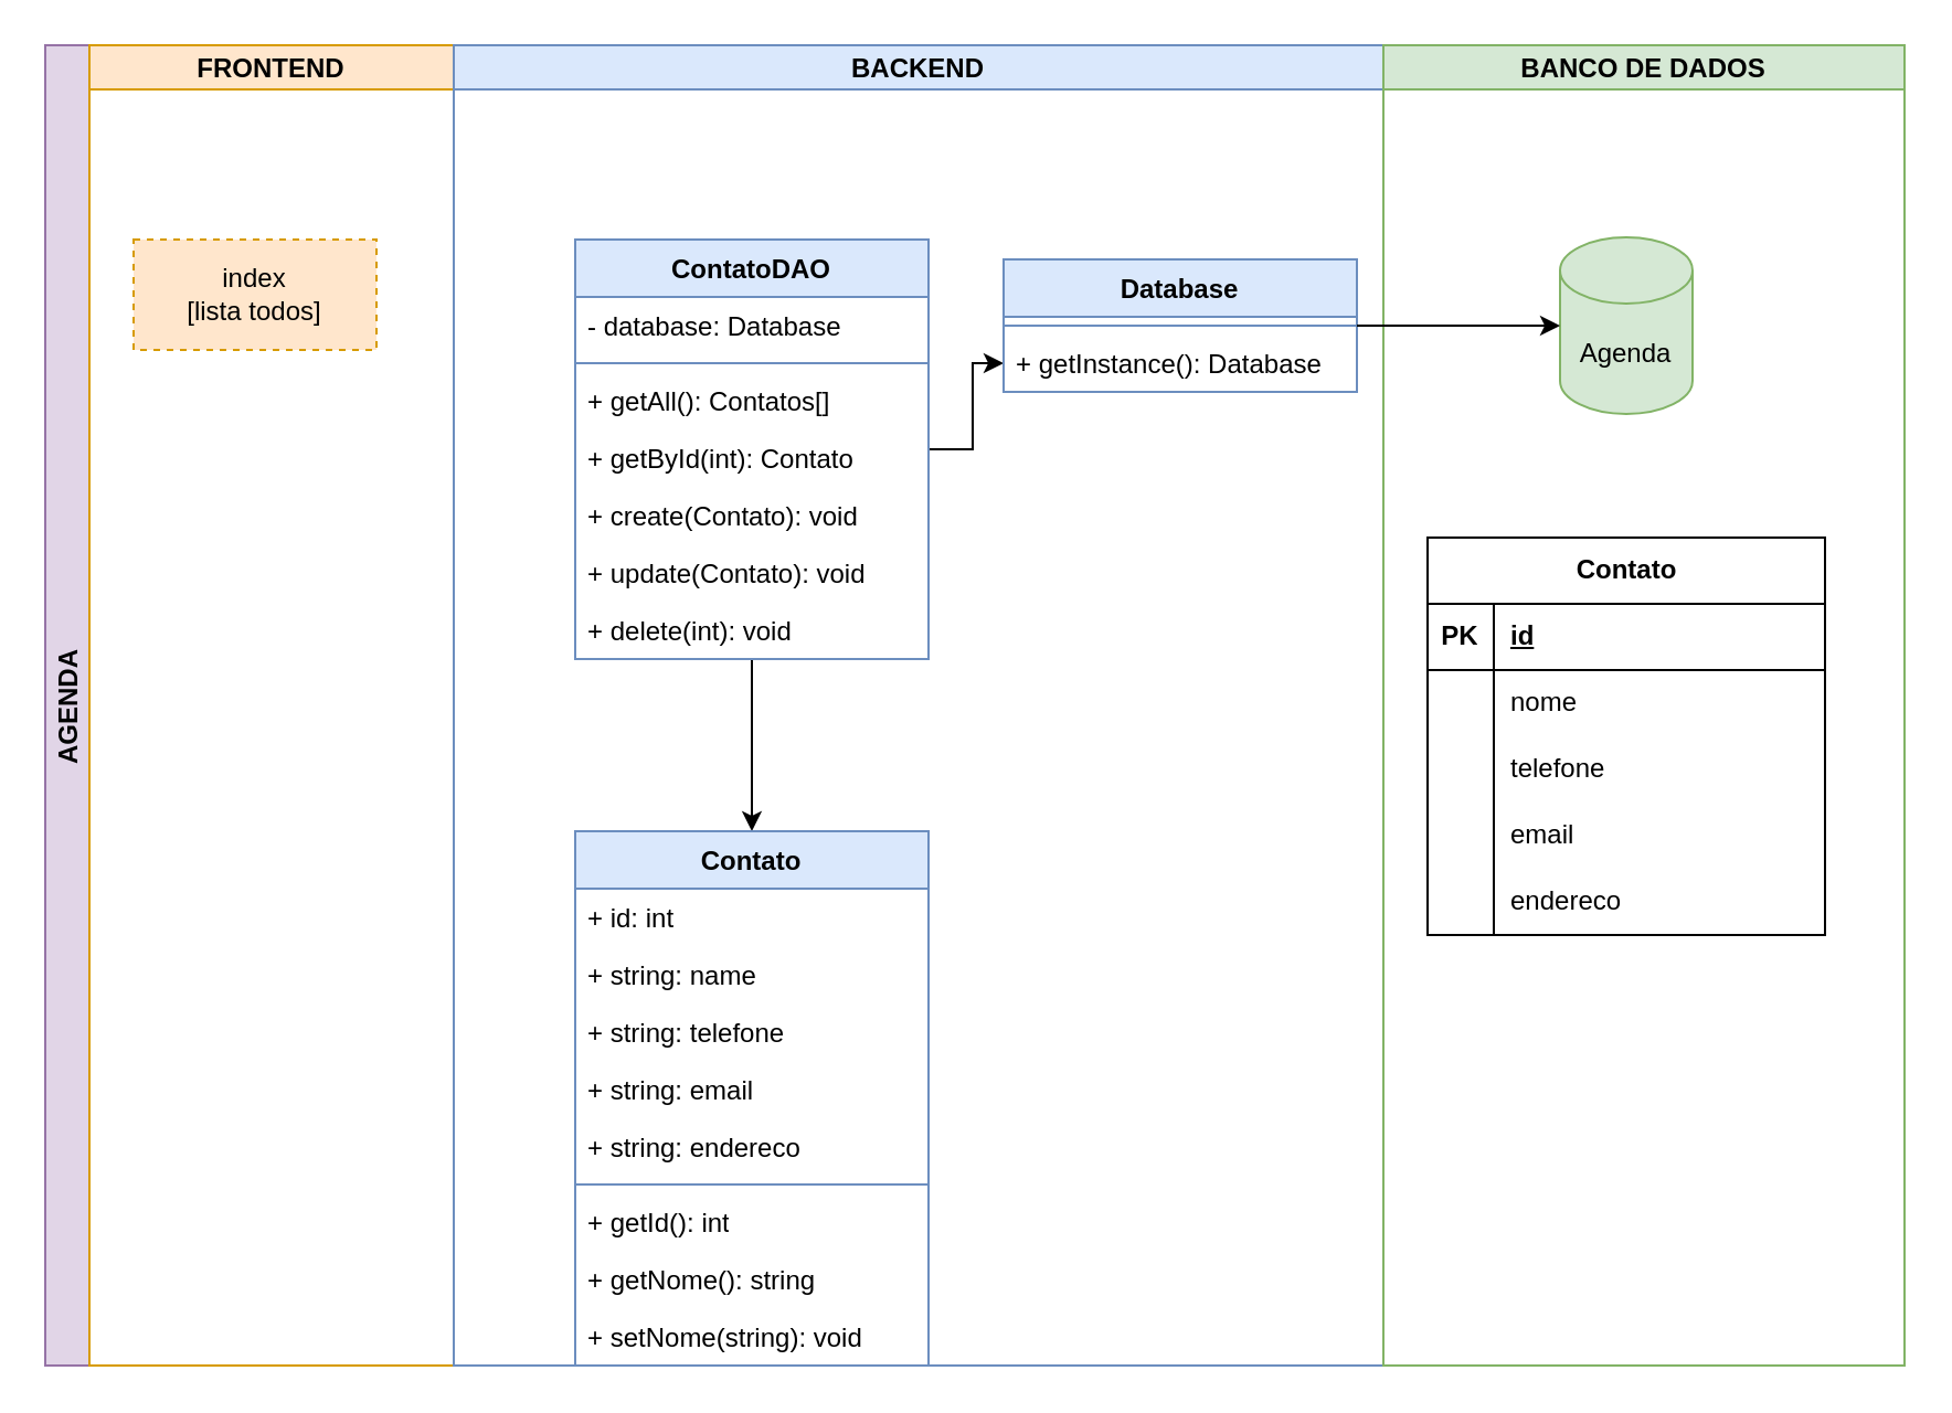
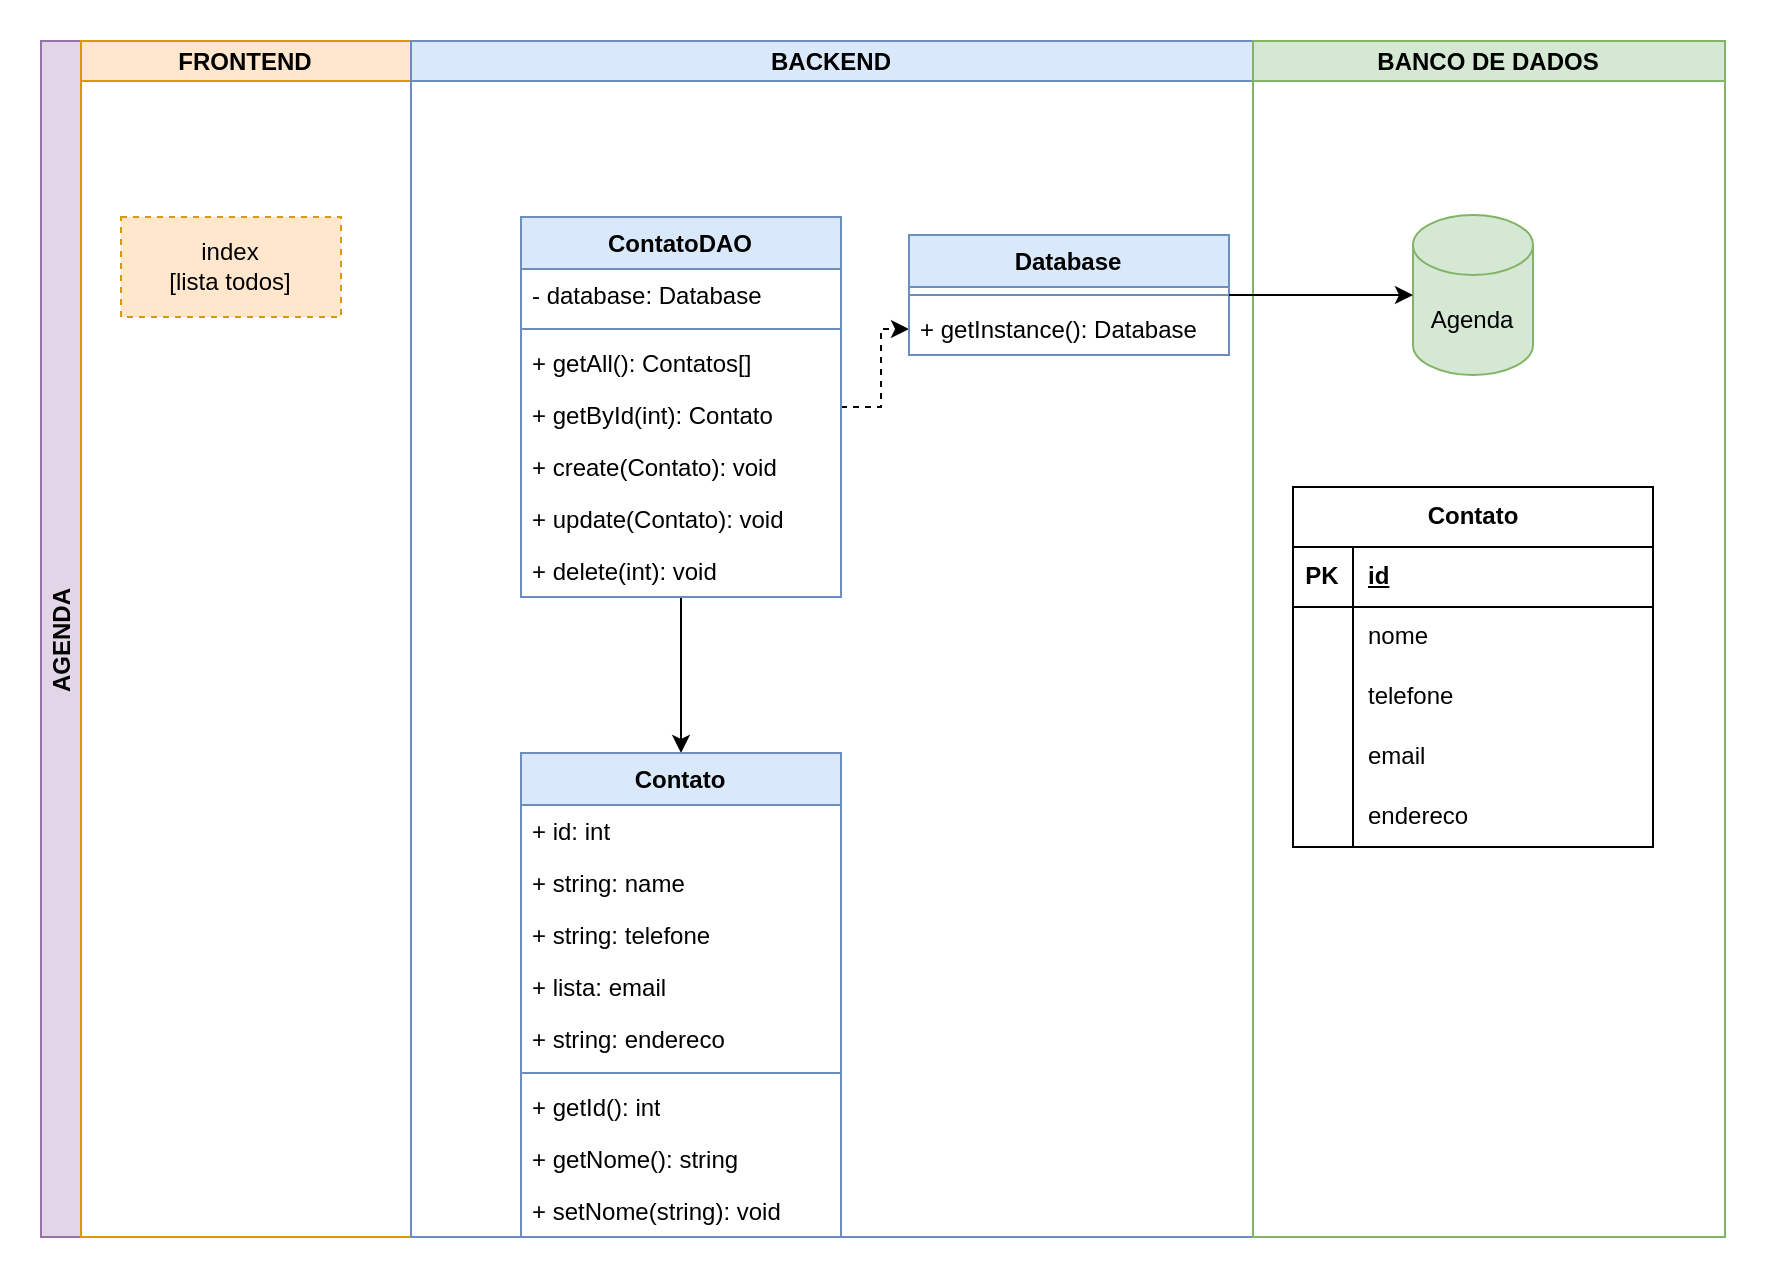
- <mxCell id="4" style="edgeStyle=orthogonalEdgeStyle;rounded=0;orthogonalLoop=1;jettySize=auto;html=1;entryX=0;entryY=0.5;entryDx=0;entryDy=0;" parent="1" source="5" target="18" edge="1"><mxGeometry relative="1" as="geometry" /></mxCell>
+ <mxCell id="4" style="edgeStyle=orthogonalEdgeStyle;rounded=0;orthogonalLoop=1;jettySize=auto;html=1;entryX=0;entryY=0.5;entryDx=0;entryDy=0;dashed=1;" parent="1" source="5" target="18" edge="1"><mxGeometry relative="1" as="geometry" /></mxCell>
- <mxCell id="23" value="+ string: email" style="text;strokeColor=none;fillColor=none;align=left;verticalAlign=top;spacingLeft=4;spacingRight=4;overflow=hidden;rotatable=0;points=[[0,0.5],[1,0.5]];portConstraint=eastwest;whiteSpace=wrap;html=1;" vertex="1" parent="19"><mxGeometry y="104" width="160" height="26" as="geometry" /></mxCell>
+ <mxCell id="23" value="+ lista: email" style="text;strokeColor=none;fillColor=none;align=left;verticalAlign=top;spacingLeft=4;spacingRight=4;overflow=hidden;rotatable=0;points=[[0,0.5],[1,0.5]];portConstraint=eastwest;whiteSpace=wrap;html=1;" vertex="1" parent="19"><mxGeometry y="104" width="160" height="26" as="geometry" /></mxCell>
